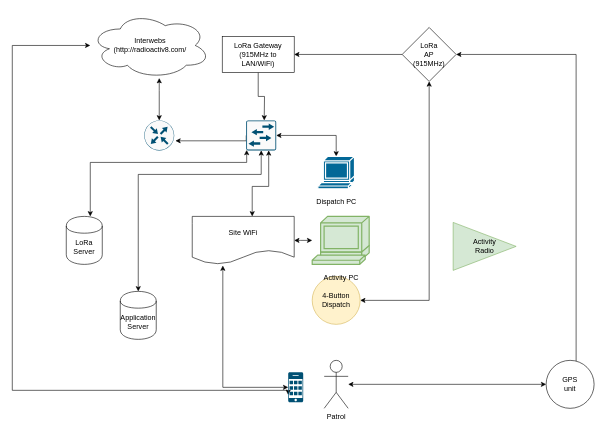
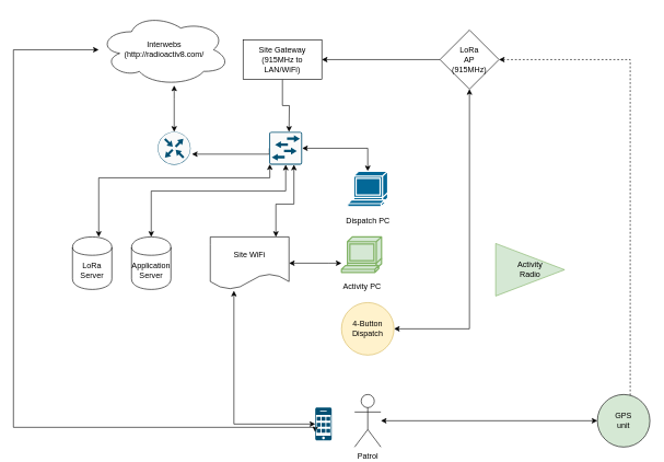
- <mxCell id="9" value="LoRa Gateway&lt;br&gt;(915MHz to LAN/WiFi)" style="whiteSpace=wrap;html=1;" vertex="1" parent="1"><mxGeometry x="370" y="60" width="120" height="60" as="geometry" /></mxCell>
+ <mxCell id="9" value="Site Gateway&lt;br&gt;(915MHz to LAN/WiFi)" style="whiteSpace=wrap;html=1;" vertex="1" parent="1"><mxGeometry x="370" y="60" width="120" height="60" as="geometry" /></mxCell>
- <mxCell id="4" value="" style="edgeStyle=orthogonalEdgeStyle;rounded=0;orthogonalLoop=1;jettySize=auto;html=1;" edge="1" parent="1" source="5" target="7"><mxGeometry relative="1" as="geometry"><Array as="points"><mxPoint x="960" y="90" /></Array></mxGeometry></mxCell>
+ <mxCell id="4" value="" style="edgeStyle=orthogonalEdgeStyle;rounded=0;orthogonalLoop=1;jettySize=auto;html=1;dashed=1;" edge="1" parent="1" source="5" target="7"><mxGeometry relative="1" as="geometry"><Array as="points"><mxPoint x="960" y="90" /></Array></mxGeometry></mxCell>
- <mxCell id="19" value="Site WiFi" style="shape=document;whiteSpace=wrap;html=1;boundedLbl=1;" vertex="1" parent="1"><mxGeometry x="320" y="360" width="170" height="80" as="geometry" /></mxCell>
+ <mxCell id="19" value="Site WiFi" style="shape=document;whiteSpace=wrap;html=1;boundedLbl=1;" vertex="1" parent="1"><mxGeometry x="320" y="360" width="120" height="80" as="geometry" /></mxCell>
- <mxCell id="30" value="&lt;span style=&quot;font-size: 12px&quot;&gt;Activity PC&lt;/span&gt;" style="shape=mxgraph.cisco.computers_and_peripherals.terminal;html=1;pointerEvents=1;dashed=0;fillColor=#d5e8d4;strokeColor=#82b366;strokeWidth=2;verticalLabelPosition=bottom;verticalAlign=top;align=center;outlineConnect=0;fontSize=20;" vertex="1" parent="1"><mxGeometry x="520" y="360" width="95" height="80" as="geometry" /></mxCell>
+ <mxCell id="30" value="&lt;span style=&quot;font-size: 12px&quot;&gt;Activity PC&lt;/span&gt;" style="shape=mxgraph.cisco.computers_and_peripherals.terminal;html=1;pointerEvents=1;dashed=0;fillColor=#d5e8d4;strokeColor=#82b366;strokeWidth=2;verticalLabelPosition=bottom;verticalAlign=top;align=center;outlineConnect=0;fontSize=20;" vertex="1" parent="1"><mxGeometry x="520" y="360" width="61" height="54" as="geometry" /></mxCell>
- <mxCell id="15" value="Application&lt;br&gt;Server" style="shape=cylinder;whiteSpace=wrap;html=1;boundedLbl=1;backgroundOutline=1;" vertex="1" parent="1"><mxGeometry x="200" y="485" width="60" height="80" as="geometry" /></mxCell>
+ <mxCell id="15" value="Application&lt;br&gt;Server" style="shape=cylinder;whiteSpace=wrap;html=1;boundedLbl=1;backgroundOutline=1;" vertex="1" parent="1"><mxGeometry x="200" y="360" width="60" height="80" as="geometry" /></mxCell>
- <mxCell id="5" value="GPS&lt;br&gt;unit" style="ellipse;whiteSpace=wrap;html=1;" vertex="1" parent="1"><mxGeometry x="910" y="600" width="80" height="80" as="geometry" /></mxCell>
+ <mxCell id="5" value="GPS&lt;br&gt;unit" style="ellipse;whiteSpace=wrap;html=1;fillColor=#d5e8d4;" vertex="1" parent="1"><mxGeometry x="910" y="600" width="80" height="80" as="geometry" /></mxCell>
